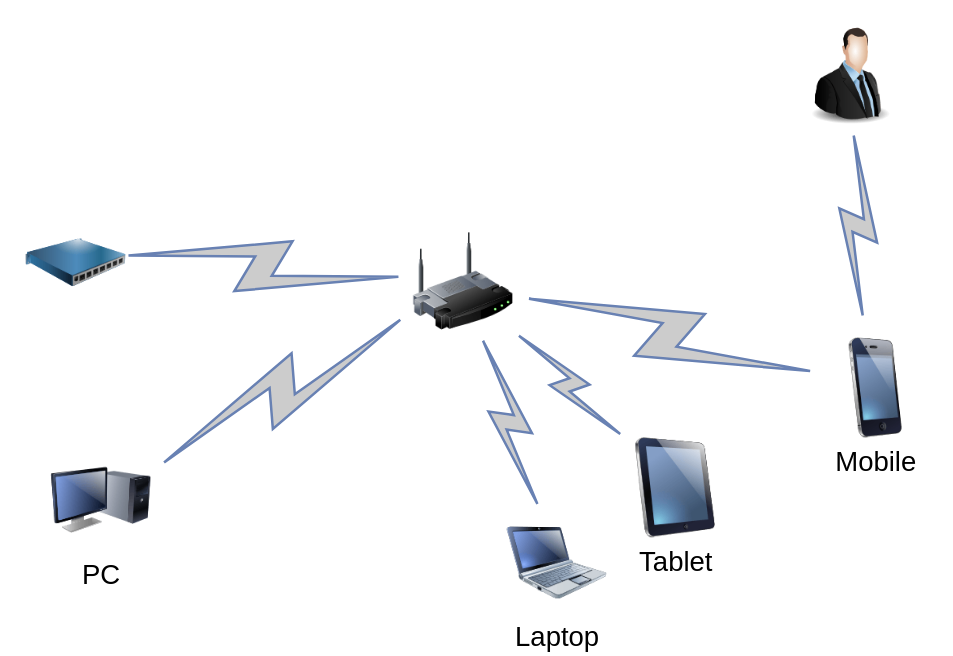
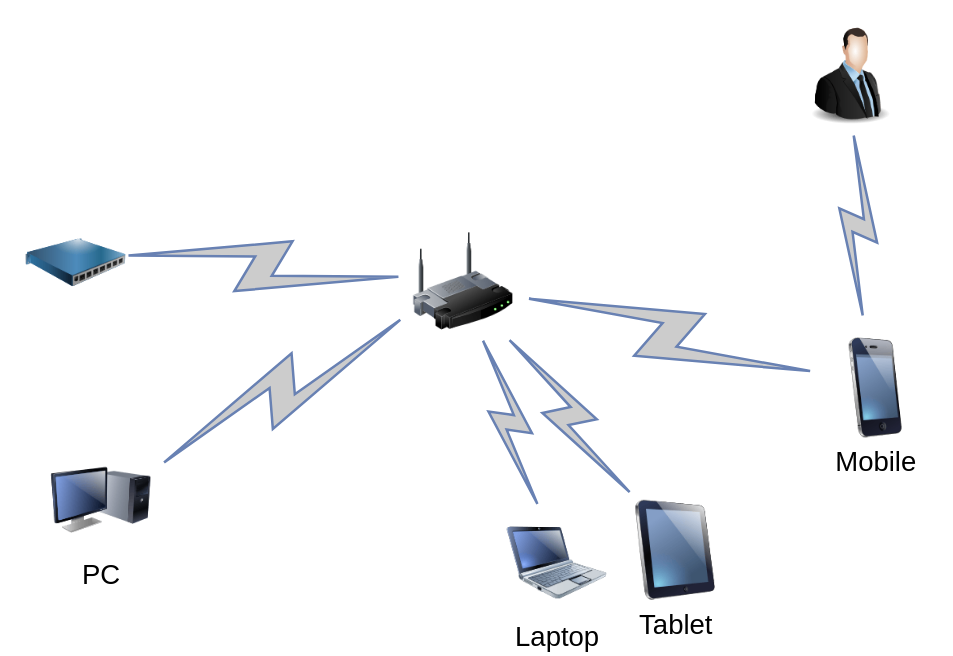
- <mxCell id="3" value="Tablet" style="image;html=1;labelBackgroundColor=#ffffff;image=img/lib/clip_art/computers/iPad_128x128.png;rounded=1;shadow=0;comic=0;strokeWidth=2;fontSize=22" parent="1" vertex="1"><mxGeometry x="500" y="350" width="80" height="80" as="geometry" /></mxCell>
+ <mxCell id="3" value="Tablet" style="image;html=1;labelBackgroundColor=#ffffff;image=img/lib/clip_art/computers/iPad_128x128.png;rounded=1;shadow=0;comic=0;strokeWidth=2;fontSize=22" parent="1" vertex="1"><mxGeometry x="500" y="400" width="80" height="80" as="geometry" /></mxCell>
